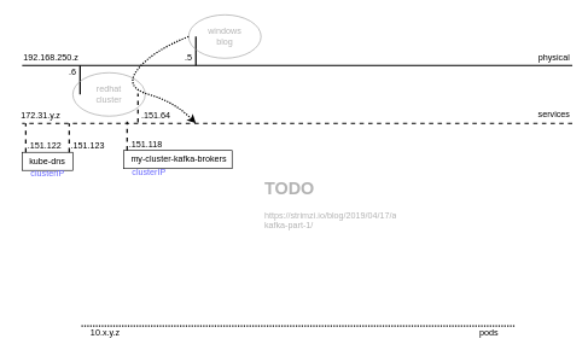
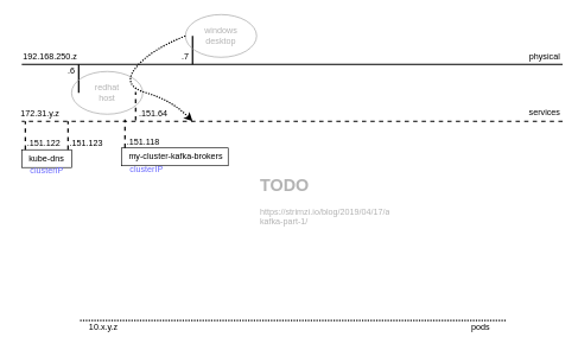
- <mxCell id="24" value="&lt;font color=&quot;#B3B3B3&quot;&gt;windows&lt;br&gt;blog&lt;br&gt;&lt;/font&gt;" style="ellipse;whiteSpace=wrap;html=1;fontColor=default;strokeColor=#999999;fillColor=none;" vertex="1" parent="1"><mxGeometry x="260" y="20" width="100" height="60" as="geometry" /></mxCell>
+ <mxCell id="24" value="&lt;font color=&quot;#B3B3B3&quot;&gt;windows&lt;br&gt;desktop&lt;br&gt;&lt;/font&gt;" style="ellipse;whiteSpace=wrap;html=1;fontColor=default;strokeColor=#999999;fillColor=none;" vertex="1" parent="1"><mxGeometry x="260" y="20" width="100" height="60" as="geometry" /></mxCell>
- <mxCell id="22" value=".5" style="text;html=1;strokeColor=none;fillColor=none;align=center;verticalAlign=middle;whiteSpace=wrap;rounded=0;" vertex="1" parent="1"><mxGeometry x="250" y="70" width="20" height="20" as="geometry" /></mxCell>
+ <mxCell id="22" value=".7" style="text;html=1;strokeColor=none;fillColor=none;align=center;verticalAlign=middle;whiteSpace=wrap;rounded=0;" vertex="1" parent="1"><mxGeometry x="250" y="70" width="20" height="20" as="geometry" /></mxCell>
- <mxCell id="21" value="&lt;font color=&quot;#B3B3B3&quot;&gt;redhat&lt;br&gt;cluster&lt;/font&gt;" style="ellipse;whiteSpace=wrap;html=1;fontColor=default;strokeColor=#999999;fillColor=none;" vertex="1" parent="1"><mxGeometry x="100" y="100" width="100" height="60" as="geometry" /></mxCell>
+ <mxCell id="21" value="&lt;font color=&quot;#B3B3B3&quot;&gt;redhat&lt;br&gt;host&lt;/font&gt;" style="ellipse;whiteSpace=wrap;html=1;fontColor=default;strokeColor=#999999;fillColor=none;" vertex="1" parent="1"><mxGeometry x="100" y="100" width="100" height="60" as="geometry" /></mxCell>
